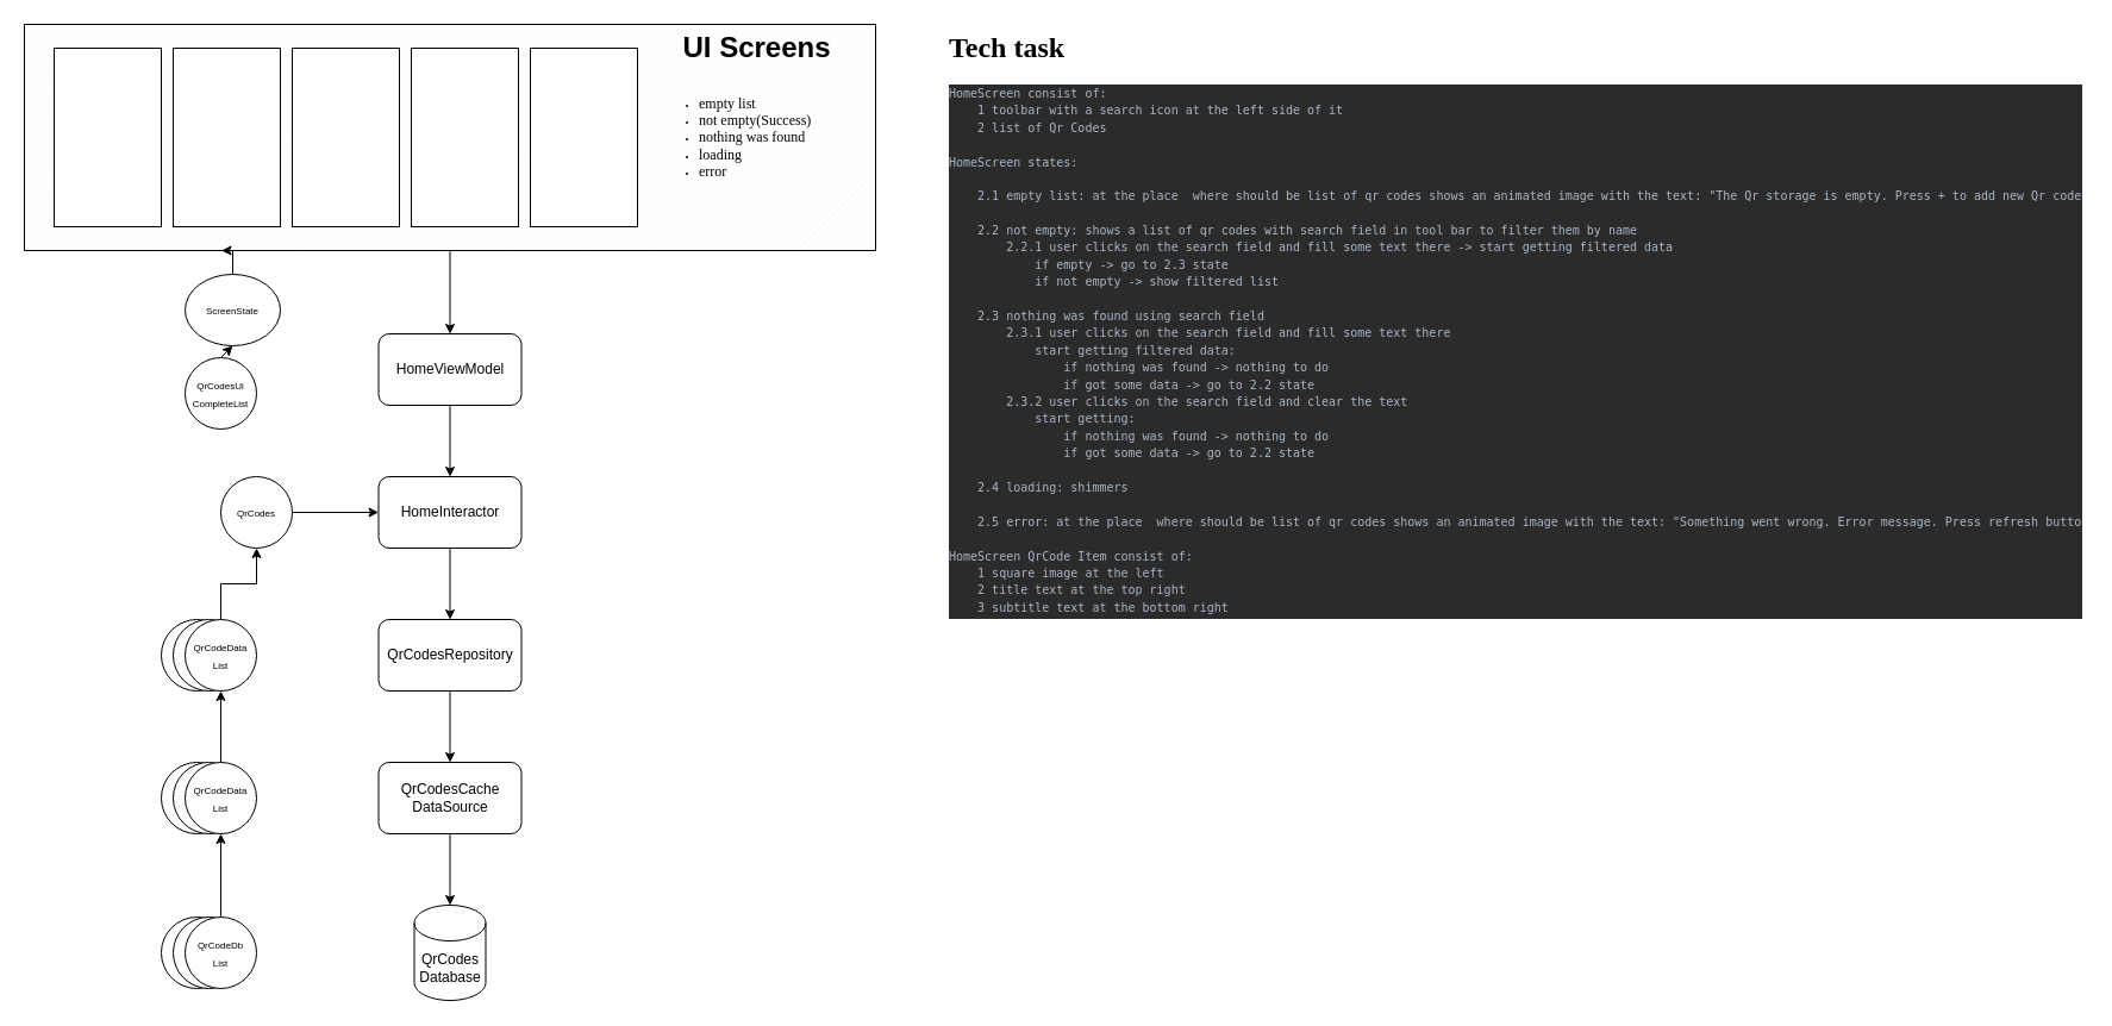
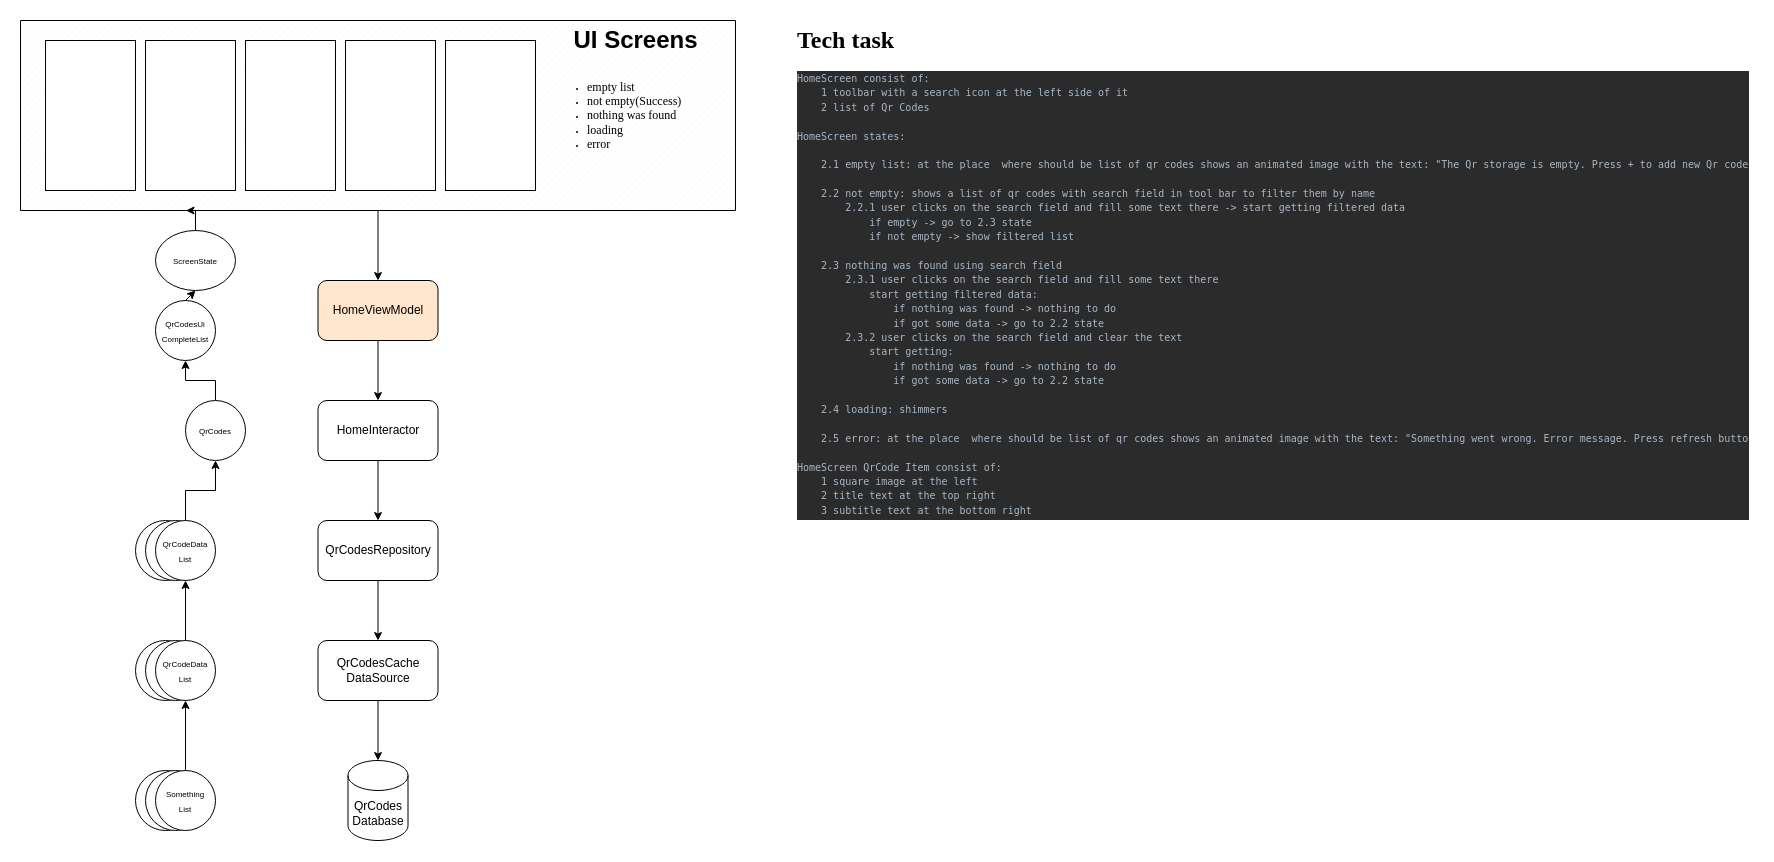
- <mxCell id="11" value="HomeViewModel" style="rounded=1;whiteSpace=wrap;html=1;" vertex="1" parent="2"><mxGeometry x="317.5" y="280" width="120" height="60" as="geometry" /></mxCell>
+ <mxCell id="11" value="HomeViewModel" style="rounded=1;whiteSpace=wrap;html=1;fillColor=#ffe6cc;" vertex="1" parent="2"><mxGeometry x="317.5" y="280" width="120" height="60" as="geometry" /></mxCell>
- <mxCell id="20" value="" style="edgeStyle=orthogonalEdgeStyle;rounded=0;orthogonalLoop=1;jettySize=auto;html=1;fontSize=8;" edge="1" parent="2" source="21" target="9"><mxGeometry relative="1" as="geometry"><mxPoint x="185" y="370" as="targetPoint" /></mxGeometry></mxCell>
+ <mxCell id="20" value="" style="edgeStyle=orthogonalEdgeStyle;rounded=0;orthogonalLoop=1;jettySize=auto;html=1;fontSize=8;entryX=0.5;entryY=1;entryDx=0;entryDy=0;" edge="1" parent="2" source="21" target="17"><mxGeometry relative="1" as="geometry"><mxPoint x="185" y="370" as="targetPoint" /></mxGeometry></mxCell>
- <mxCell id="32" value="&lt;font style=&quot;font-size: 8px;&quot;&gt;QrCodeDb&lt;br&gt;List&lt;/font&gt;" style="ellipse;whiteSpace=wrap;html=1;" vertex="1" parent="2"><mxGeometry x="155" y="770" width="60" height="60" as="geometry" /></mxCell>
+ <mxCell id="32" value="&lt;font style=&quot;font-size: 8px;&quot;&gt;Something&lt;br&gt;List&lt;/font&gt;" style="ellipse;whiteSpace=wrap;html=1;" vertex="1" parent="2"><mxGeometry x="155" y="770" width="60" height="60" as="geometry" /></mxCell>
